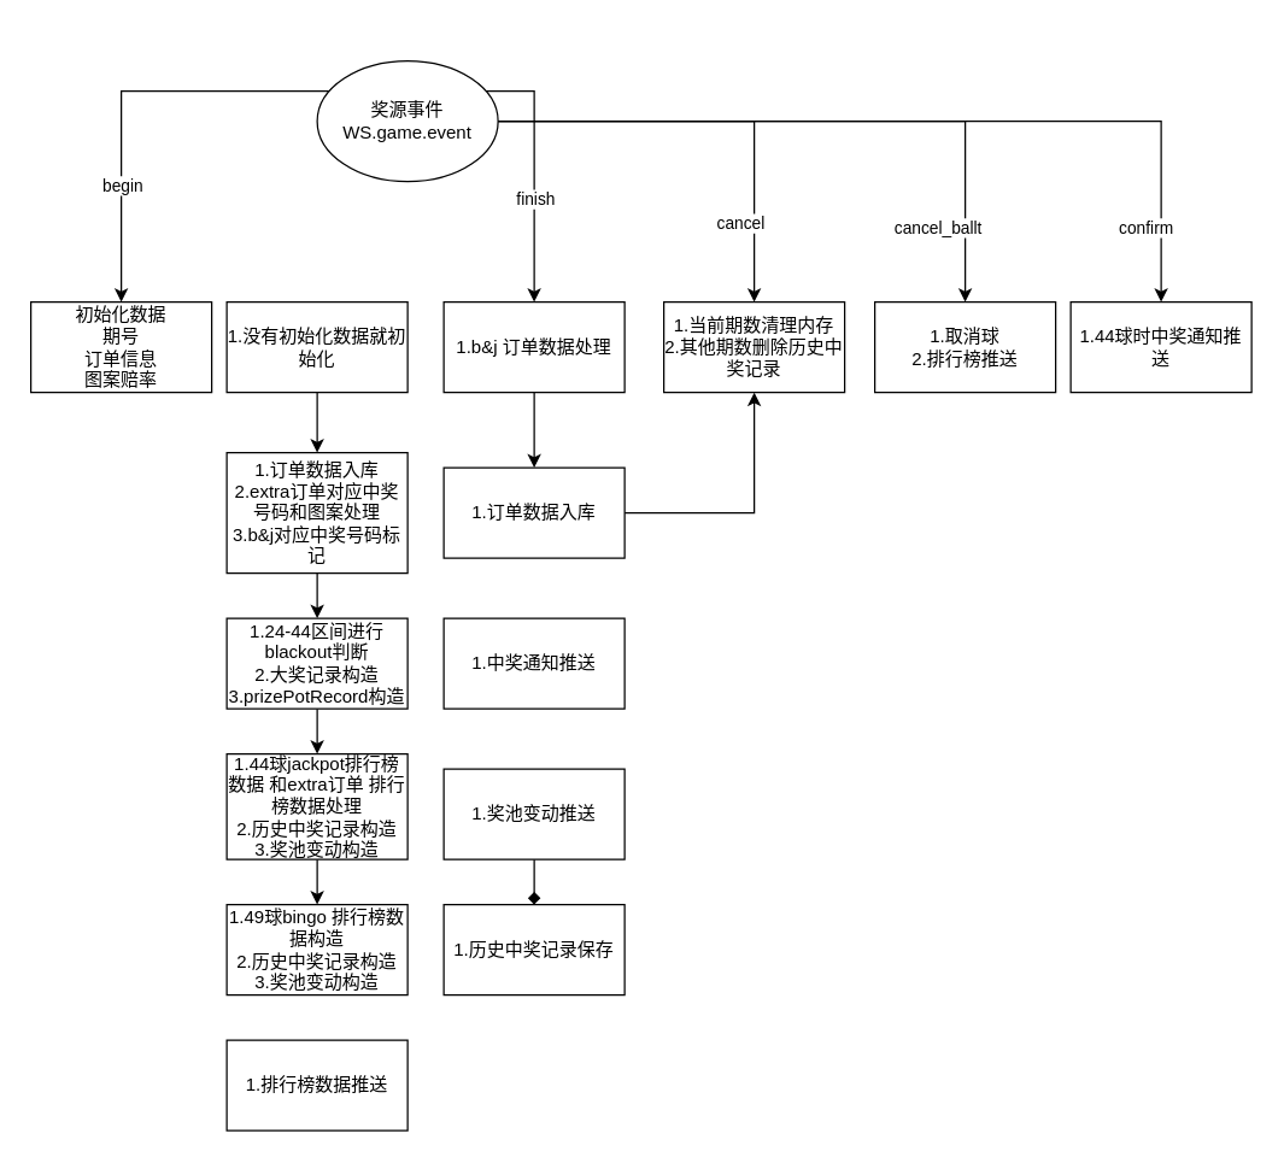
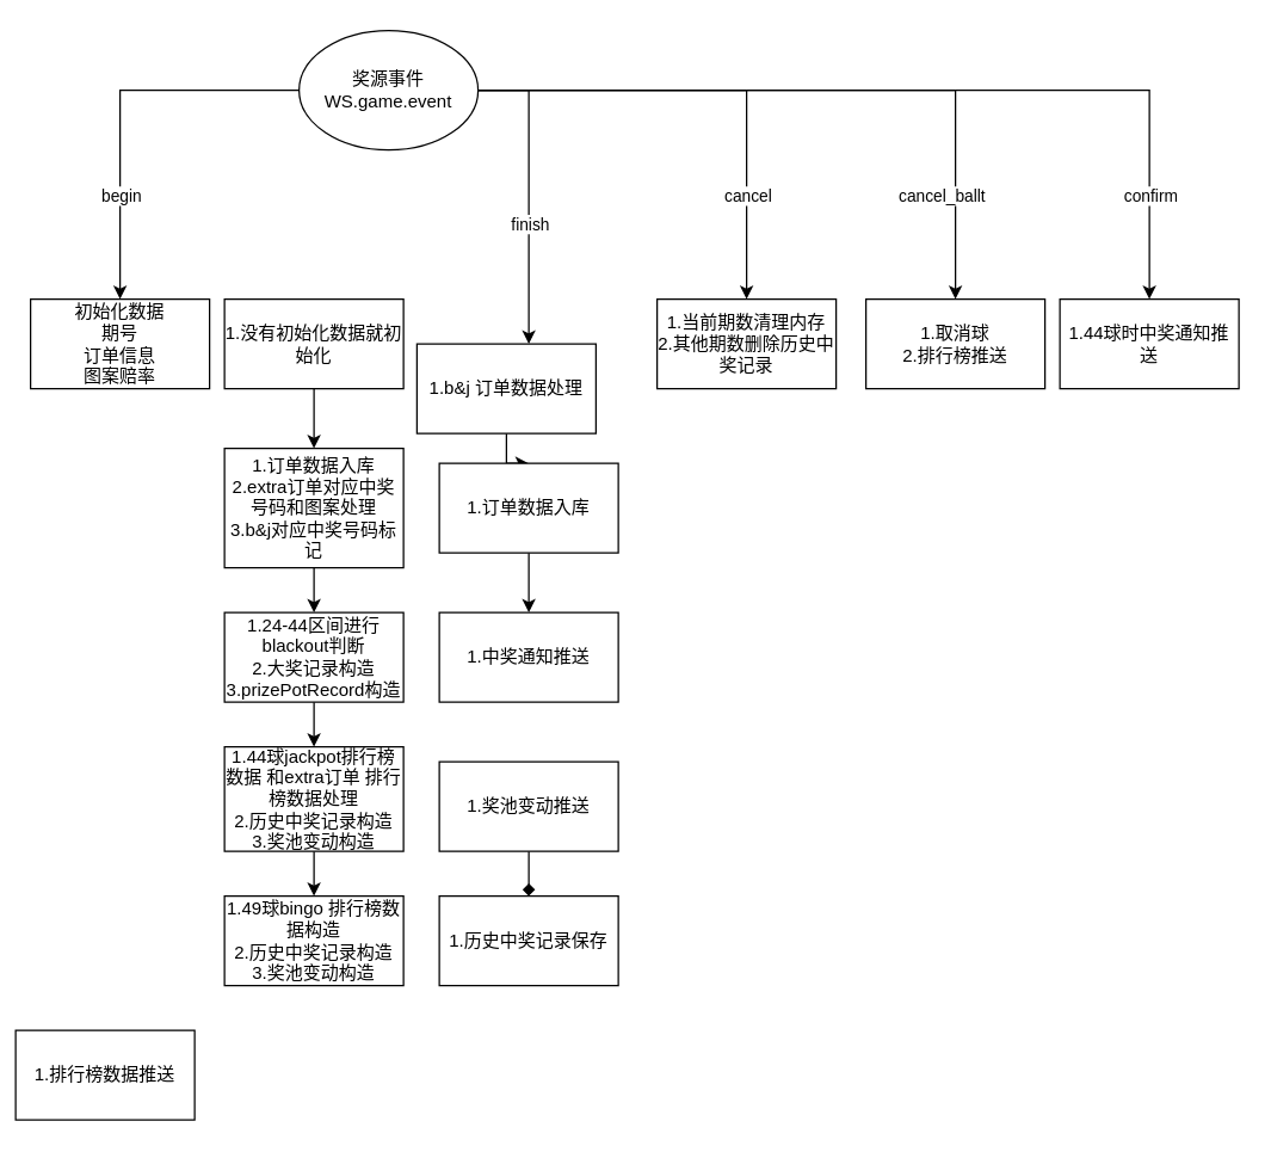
- <mxCell id="12" value="奖源事件&lt;br&gt;WS.game.event" style="ellipse;whiteSpace=wrap;html=1;" vertex="1" parent="1"><mxGeometry x="210" y="40" width="120" height="80" as="geometry" /></mxCell>
+ <mxCell id="12" value="奖源事件&lt;br&gt;WS.game.event" style="ellipse;whiteSpace=wrap;html=1;" vertex="1" parent="1"><mxGeometry x="200" y="20" width="120" height="80" as="geometry" /></mxCell>
- <mxCell id="25" value="1.b&amp;amp;j 订单数据处理" style="rounded=0;whiteSpace=wrap;html=1;" vertex="1" parent="1"><mxGeometry x="294" y="200" width="120" height="60" as="geometry" /></mxCell>
+ <mxCell id="25" value="1.b&amp;amp;j 订单数据处理" style="rounded=0;whiteSpace=wrap;html=1;" vertex="1" parent="1"><mxGeometry x="279" y="230" width="120" height="60" as="geometry" /></mxCell>
- <mxCell id="26" value="" style="edgeStyle=orthogonalEdgeStyle;rounded=0;orthogonalLoop=1;jettySize=auto;html=1;" edge="1" parent="1" source="27" target="32"><mxGeometry relative="1" as="geometry" /></mxCell>
+ <mxCell id="26" value="" style="edgeStyle=orthogonalEdgeStyle;rounded=0;orthogonalLoop=1;jettySize=auto;html=1;" edge="1" parent="1" source="27" target="28"><mxGeometry relative="1" as="geometry" /></mxCell>
- <mxCell id="23" value="1.排行榜数据推送" style="whiteSpace=wrap;html=1;rounded=0;" vertex="1" parent="1"><mxGeometry x="150" y="690" width="120" height="60" as="geometry" /></mxCell>
+ <mxCell id="23" value="1.排行榜数据推送" style="whiteSpace=wrap;html=1;rounded=0;" vertex="1" parent="1"><mxGeometry x="10" y="690" width="120" height="60" as="geometry" /></mxCell>
